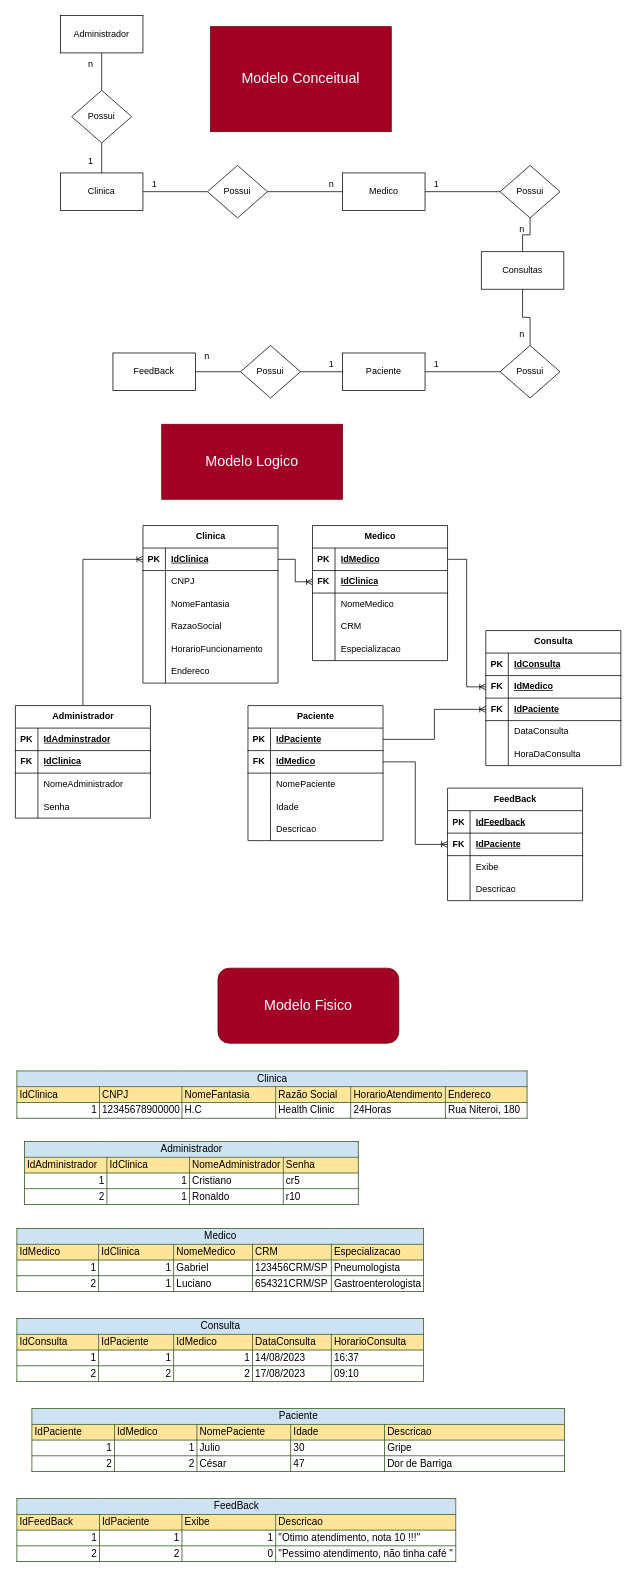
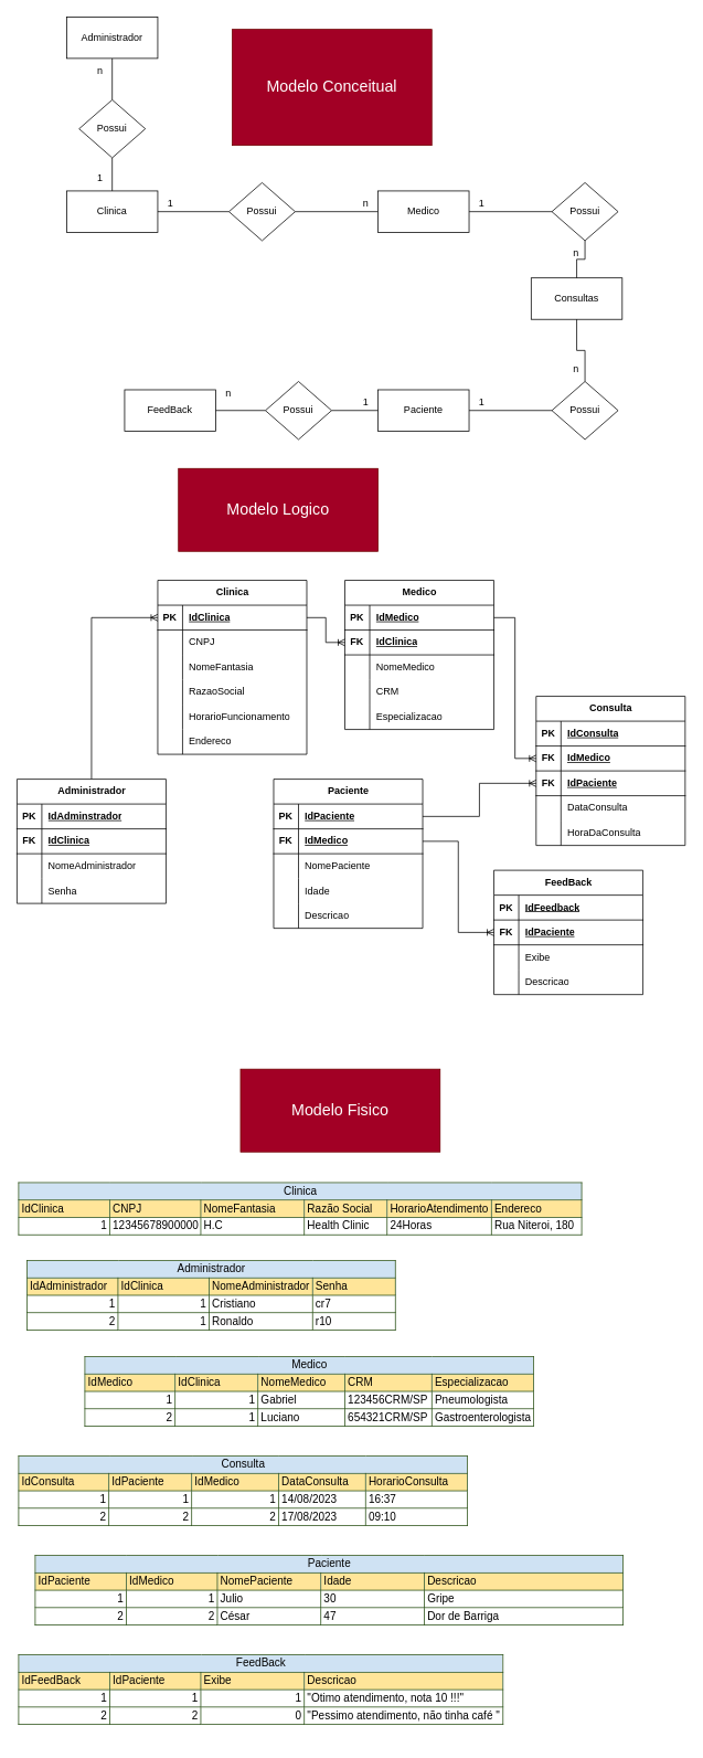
- <mxCell id="133" value="Modelo Fisico" style="html=1;whiteSpace=wrap;fillColor=#a20025;fontColor=#ffffff;strokeColor=#6F0000;fontSize=19;rounded=1;" parent="1" vertex="1"><mxGeometry x="290" y="1290" width="241" height="100" as="geometry" /></mxCell>
+ <mxCell id="133" value="Modelo Fisico" style="html=1;whiteSpace=wrap;fillColor=#a20025;fontColor=#ffffff;strokeColor=#6F0000;fontSize=19;" parent="1" vertex="1"><mxGeometry x="290" y="1290" width="241" height="100" as="geometry" /></mxCell>
- <mxCell id="134" value="&#10;&lt;table style=&quot;table-layout:fixed;font-size:10pt;font-family:Arial;width:0px;border-collapse:collapse;border:none&quot; border=&quot;1&quot; dir=&quot;ltr&quot; cellpadding=&quot;0&quot; cellspacing=&quot;0&quot; xmlns=&quot;http://www.w3.org/1999/xhtml&quot;&gt;&lt;colgroup&gt;&lt;col width=&quot;110&quot;&gt;&lt;col width=&quot;110&quot;&gt;&lt;col width=&quot;125&quot;&gt;&lt;col width=&quot;100&quot;&gt;&lt;/colgroup&gt;&lt;tbody&gt;&lt;tr style=&quot;height:21px;&quot;&gt;&lt;td data-sheets-value=&quot;{&amp;quot;1&amp;quot;:2,&amp;quot;2&amp;quot;:&amp;quot;Administrador&amp;quot;}&quot; colspan=&quot;4&quot; rowspan=&quot;1&quot; style=&quot;border-top:1px solid #274e13;border-right:1px solid #274e13;border-bottom:1px solid #274e13;border-left:1px solid #274e13;overflow:hidden;padding:2px 3px 2px 3px;vertical-align:bottom;background-color:#cfe2f3;text-align:center;&quot;&gt;Administrador&lt;/td&gt;&lt;/tr&gt;&lt;tr style=&quot;height:21px;&quot;&gt;&lt;td data-sheets-value=&quot;{&amp;quot;1&amp;quot;:2,&amp;quot;2&amp;quot;:&amp;quot;IdAdministrador&amp;quot;}&quot; style=&quot;border-right:1px solid #274e13;border-bottom:1px solid #274e13;border-left:1px solid #274e13;overflow:hidden;padding:2px 3px 2px 3px;vertical-align:bottom;background-color:#ffe599;&quot;&gt;IdAdministrador&lt;/td&gt;&lt;td data-sheets-value=&quot;{&amp;quot;1&amp;quot;:2,&amp;quot;2&amp;quot;:&amp;quot;IdClinica&amp;quot;}&quot; style=&quot;border-right:1px solid #274e13;border-bottom:1px solid #274e13;overflow:hidden;padding:2px 3px 2px 3px;vertical-align:bottom;background-color:#ffe599;&quot;&gt;IdClinica&lt;/td&gt;&lt;td data-sheets-value=&quot;{&amp;quot;1&amp;quot;:2,&amp;quot;2&amp;quot;:&amp;quot;NomeAdministrador&amp;quot;}&quot; style=&quot;border-right:1px solid #274e13;border-bottom:1px solid #274e13;overflow:hidden;padding:2px 3px 2px 3px;vertical-align:bottom;background-color:#ffe599;&quot;&gt;NomeAdministrador&lt;/td&gt;&lt;td data-sheets-value=&quot;{&amp;quot;1&amp;quot;:2,&amp;quot;2&amp;quot;:&amp;quot;Senha&amp;quot;}&quot; style=&quot;border-right:1px solid #274e13;border-bottom:1px solid #274e13;overflow:hidden;padding:2px 3px 2px 3px;vertical-align:bottom;background-color:#ffe599;&quot;&gt;Senha&lt;/td&gt;&lt;/tr&gt;&lt;tr style=&quot;height:21px;&quot;&gt;&lt;td data-sheets-value=&quot;{&amp;quot;1&amp;quot;:3,&amp;quot;3&amp;quot;:1}&quot; style=&quot;border-right:1px solid #274e13;border-bottom:1px solid #274e13;border-left:1px solid #274e13;overflow:hidden;padding:2px 3px 2px 3px;vertical-align:bottom;text-align:right;&quot;&gt;1&lt;/td&gt;&lt;td data-sheets-value=&quot;{&amp;quot;1&amp;quot;:3,&amp;quot;3&amp;quot;:1}&quot; style=&quot;border-right:1px solid #274e13;border-bottom:1px solid #274e13;overflow:hidden;padding:2px 3px 2px 3px;vertical-align:bottom;text-align:right;&quot;&gt;1&lt;/td&gt;&lt;td data-sheets-value=&quot;{&amp;quot;1&amp;quot;:2,&amp;quot;2&amp;quot;:&amp;quot;Cristiano&amp;quot;}&quot; style=&quot;border-right:1px solid #274e13;border-bottom:1px solid #274e13;overflow:hidden;padding:2px 3px 2px 3px;vertical-align:bottom;&quot;&gt;Cristiano&lt;/td&gt;&lt;td data-sheets-value=&quot;{&amp;quot;1&amp;quot;:2,&amp;quot;2&amp;quot;:&amp;quot;cr7&amp;quot;}&quot; style=&quot;border-right:1px solid #274e13;border-bottom:1px solid #274e13;overflow:hidden;padding:2px 3px 2px 3px;vertical-align:bottom;&quot;&gt;cr5&lt;/td&gt;&lt;/tr&gt;&lt;tr style=&quot;height:21px;&quot;&gt;&lt;td data-sheets-value=&quot;{&amp;quot;1&amp;quot;:3,&amp;quot;3&amp;quot;:2}&quot; style=&quot;border-right:1px solid #274e13;border-bottom:1px solid #274e13;border-left:1px solid #274e13;overflow:hidden;padding:2px 3px 2px 3px;vertical-align:bottom;text-align:right;&quot;&gt;2&lt;/td&gt;&lt;td data-sheets-value=&quot;{&amp;quot;1&amp;quot;:3,&amp;quot;3&amp;quot;:1}&quot; style=&quot;border-right:1px solid #274e13;border-bottom:1px solid #274e13;overflow:hidden;padding:2px 3px 2px 3px;vertical-align:bottom;text-align:right;&quot;&gt;1&lt;/td&gt;&lt;td data-sheets-value=&quot;{&amp;quot;1&amp;quot;:2,&amp;quot;2&amp;quot;:&amp;quot;Ronaldo&amp;quot;}&quot; style=&quot;border-right:1px solid #274e13;border-bottom:1px solid #274e13;overflow:hidden;padding:2px 3px 2px 3px;vertical-align:bottom;&quot;&gt;Ronaldo&lt;/td&gt;&lt;td data-sheets-value=&quot;{&amp;quot;1&amp;quot;:2,&amp;quot;2&amp;quot;:&amp;quot;r10&amp;quot;}&quot; style=&quot;border-right:1px solid #274e13;border-bottom:1px solid #274e13;overflow:hidden;padding:2px 3px 2px 3px;vertical-align:bottom;&quot;&gt;r10&lt;/td&gt;&lt;/tr&gt;&lt;/tbody&gt;&lt;/table&gt;&#10;&#10;" style="text;whiteSpace=wrap;html=1;" parent="1" vertex="1"><mxGeometry x="30" y="1500" width="480" height="110" as="geometry" /></mxCell>
+ <mxCell id="134" value="&#10;&lt;table style=&quot;table-layout:fixed;font-size:10pt;font-family:Arial;width:0px;border-collapse:collapse;border:none&quot; border=&quot;1&quot; dir=&quot;ltr&quot; cellpadding=&quot;0&quot; cellspacing=&quot;0&quot; xmlns=&quot;http://www.w3.org/1999/xhtml&quot;&gt;&lt;colgroup&gt;&lt;col width=&quot;110&quot;&gt;&lt;col width=&quot;110&quot;&gt;&lt;col width=&quot;125&quot;&gt;&lt;col width=&quot;100&quot;&gt;&lt;/colgroup&gt;&lt;tbody&gt;&lt;tr style=&quot;height:21px;&quot;&gt;&lt;td data-sheets-value=&quot;{&amp;quot;1&amp;quot;:2,&amp;quot;2&amp;quot;:&amp;quot;Administrador&amp;quot;}&quot; colspan=&quot;4&quot; rowspan=&quot;1&quot; style=&quot;border-top:1px solid #274e13;border-right:1px solid #274e13;border-bottom:1px solid #274e13;border-left:1px solid #274e13;overflow:hidden;padding:2px 3px 2px 3px;vertical-align:bottom;background-color:#cfe2f3;text-align:center;&quot;&gt;Administrador&lt;/td&gt;&lt;/tr&gt;&lt;tr style=&quot;height:21px;&quot;&gt;&lt;td data-sheets-value=&quot;{&amp;quot;1&amp;quot;:2,&amp;quot;2&amp;quot;:&amp;quot;IdAdministrador&amp;quot;}&quot; style=&quot;border-right:1px solid #274e13;border-bottom:1px solid #274e13;border-left:1px solid #274e13;overflow:hidden;padding:2px 3px 2px 3px;vertical-align:bottom;background-color:#ffe599;&quot;&gt;IdAdministrador&lt;/td&gt;&lt;td data-sheets-value=&quot;{&amp;quot;1&amp;quot;:2,&amp;quot;2&amp;quot;:&amp;quot;IdClinica&amp;quot;}&quot; style=&quot;border-right:1px solid #274e13;border-bottom:1px solid #274e13;overflow:hidden;padding:2px 3px 2px 3px;vertical-align:bottom;background-color:#ffe599;&quot;&gt;IdClinica&lt;/td&gt;&lt;td data-sheets-value=&quot;{&amp;quot;1&amp;quot;:2,&amp;quot;2&amp;quot;:&amp;quot;NomeAdministrador&amp;quot;}&quot; style=&quot;border-right:1px solid #274e13;border-bottom:1px solid #274e13;overflow:hidden;padding:2px 3px 2px 3px;vertical-align:bottom;background-color:#ffe599;&quot;&gt;NomeAdministrador&lt;/td&gt;&lt;td data-sheets-value=&quot;{&amp;quot;1&amp;quot;:2,&amp;quot;2&amp;quot;:&amp;quot;Senha&amp;quot;}&quot; style=&quot;border-right:1px solid #274e13;border-bottom:1px solid #274e13;overflow:hidden;padding:2px 3px 2px 3px;vertical-align:bottom;background-color:#ffe599;&quot;&gt;Senha&lt;/td&gt;&lt;/tr&gt;&lt;tr style=&quot;height:21px;&quot;&gt;&lt;td data-sheets-value=&quot;{&amp;quot;1&amp;quot;:3,&amp;quot;3&amp;quot;:1}&quot; style=&quot;border-right:1px solid #274e13;border-bottom:1px solid #274e13;border-left:1px solid #274e13;overflow:hidden;padding:2px 3px 2px 3px;vertical-align:bottom;text-align:right;&quot;&gt;1&lt;/td&gt;&lt;td data-sheets-value=&quot;{&amp;quot;1&amp;quot;:3,&amp;quot;3&amp;quot;:1}&quot; style=&quot;border-right:1px solid #274e13;border-bottom:1px solid #274e13;overflow:hidden;padding:2px 3px 2px 3px;vertical-align:bottom;text-align:right;&quot;&gt;1&lt;/td&gt;&lt;td data-sheets-value=&quot;{&amp;quot;1&amp;quot;:2,&amp;quot;2&amp;quot;:&amp;quot;Cristiano&amp;quot;}&quot; style=&quot;border-right:1px solid #274e13;border-bottom:1px solid #274e13;overflow:hidden;padding:2px 3px 2px 3px;vertical-align:bottom;&quot;&gt;Cristiano&lt;/td&gt;&lt;td data-sheets-value=&quot;{&amp;quot;1&amp;quot;:2,&amp;quot;2&amp;quot;:&amp;quot;cr7&amp;quot;}&quot; style=&quot;border-right:1px solid #274e13;border-bottom:1px solid #274e13;overflow:hidden;padding:2px 3px 2px 3px;vertical-align:bottom;&quot;&gt;cr7&lt;/td&gt;&lt;/tr&gt;&lt;tr style=&quot;height:21px;&quot;&gt;&lt;td data-sheets-value=&quot;{&amp;quot;1&amp;quot;:3,&amp;quot;3&amp;quot;:2}&quot; style=&quot;border-right:1px solid #274e13;border-bottom:1px solid #274e13;border-left:1px solid #274e13;overflow:hidden;padding:2px 3px 2px 3px;vertical-align:bottom;text-align:right;&quot;&gt;2&lt;/td&gt;&lt;td data-sheets-value=&quot;{&amp;quot;1&amp;quot;:3,&amp;quot;3&amp;quot;:1}&quot; style=&quot;border-right:1px solid #274e13;border-bottom:1px solid #274e13;overflow:hidden;padding:2px 3px 2px 3px;vertical-align:bottom;text-align:right;&quot;&gt;1&lt;/td&gt;&lt;td data-sheets-value=&quot;{&amp;quot;1&amp;quot;:2,&amp;quot;2&amp;quot;:&amp;quot;Ronaldo&amp;quot;}&quot; style=&quot;border-right:1px solid #274e13;border-bottom:1px solid #274e13;overflow:hidden;padding:2px 3px 2px 3px;vertical-align:bottom;&quot;&gt;Ronaldo&lt;/td&gt;&lt;td data-sheets-value=&quot;{&amp;quot;1&amp;quot;:2,&amp;quot;2&amp;quot;:&amp;quot;r10&amp;quot;}&quot; style=&quot;border-right:1px solid #274e13;border-bottom:1px solid #274e13;overflow:hidden;padding:2px 3px 2px 3px;vertical-align:bottom;&quot;&gt;r10&lt;/td&gt;&lt;/tr&gt;&lt;/tbody&gt;&lt;/table&gt;&#10;&#10;" style="text;whiteSpace=wrap;html=1;" parent="1" vertex="1"><mxGeometry x="30" y="1500" width="480" height="110" as="geometry" /></mxCell>
- <mxCell id="137" value="&lt;table xmlns=&quot;http://www.w3.org/1999/xhtml&quot; cellspacing=&quot;0&quot; cellpadding=&quot;0&quot; dir=&quot;ltr&quot; border=&quot;1&quot; style=&quot;table-layout:fixed;font-size:10pt;font-family:Arial;width:0px;border-collapse:collapse;border:none&quot;&gt;&lt;colgroup&gt;&lt;col width=&quot;109&quot;&gt;&lt;col width=&quot;100&quot;&gt;&lt;col width=&quot;105&quot;&gt;&lt;col width=&quot;105&quot;&gt;&lt;col width=&quot;123&quot;&gt;&lt;/colgroup&gt;&lt;tbody&gt;&lt;tr style=&quot;height:21px;&quot;&gt;&lt;td style=&quot;border-top:1px solid #274e13;border-right:1px solid #274e13;border-bottom:1px solid #274e13;border-left:1px solid #274e13;overflow:hidden;padding:2px 3px 2px 3px;vertical-align:bottom;background-color:#cfe2f3;text-align:center;&quot; rowspan=&quot;1&quot; colspan=&quot;5&quot; data-sheets-value=&quot;{&amp;quot;1&amp;quot;:2,&amp;quot;2&amp;quot;:&amp;quot;Medico&amp;quot;}&quot;&gt;Medico&lt;/td&gt;&lt;/tr&gt;&lt;tr style=&quot;height:21px;&quot;&gt;&lt;td style=&quot;border-right:1px solid #274e13;border-bottom:1px solid #274e13;border-left:1px solid #274e13;overflow:hidden;padding:2px 3px 2px 3px;vertical-align:bottom;background-color:#ffe599;&quot; data-sheets-value=&quot;{&amp;quot;1&amp;quot;:2,&amp;quot;2&amp;quot;:&amp;quot;IdMedico&amp;quot;}&quot;&gt;IdMedico&lt;/td&gt;&lt;td style=&quot;border-right:1px solid #274e13;border-bottom:1px solid #274e13;overflow:hidden;padding:2px 3px 2px 3px;vertical-align:bottom;background-color:#ffe599;&quot; data-sheets-value=&quot;{&amp;quot;1&amp;quot;:2,&amp;quot;2&amp;quot;:&amp;quot;IdClinica&amp;quot;}&quot;&gt;IdClinica&lt;/td&gt;&lt;td style=&quot;border-right:1px solid #274e13;border-bottom:1px solid #274e13;overflow:hidden;padding:2px 3px 2px 3px;vertical-align:bottom;background-color:#ffe599;&quot; data-sheets-value=&quot;{&amp;quot;1&amp;quot;:2,&amp;quot;2&amp;quot;:&amp;quot;NomeMedico&amp;quot;}&quot;&gt;NomeMedico&lt;/td&gt;&lt;td style=&quot;border-right:1px solid #274e13;border-bottom:1px solid #274e13;overflow:hidden;padding:2px 3px 2px 3px;vertical-align:bottom;background-color:#ffe599;&quot; data-sheets-value=&quot;{&amp;quot;1&amp;quot;:2,&amp;quot;2&amp;quot;:&amp;quot;CRM&amp;quot;}&quot;&gt;CRM&lt;/td&gt;&lt;td style=&quot;border-right:1px solid #274e13;border-bottom:1px solid #274e13;overflow:hidden;padding:2px 3px 2px 3px;vertical-align:bottom;background-color:#ffe599;&quot; data-sheets-value=&quot;{&amp;quot;1&amp;quot;:2,&amp;quot;2&amp;quot;:&amp;quot;Especializacao&amp;quot;}&quot;&gt;Especializacao&lt;/td&gt;&lt;/tr&gt;&lt;tr style=&quot;height:21px;&quot;&gt;&lt;td style=&quot;border-right:1px solid #274e13;border-bottom:1px solid #274e13;border-left:1px solid #274e13;overflow:hidden;padding:2px 3px 2px 3px;vertical-align:bottom;text-align:right;&quot; data-sheets-value=&quot;{&amp;quot;1&amp;quot;:3,&amp;quot;3&amp;quot;:1}&quot;&gt;1&lt;/td&gt;&lt;td style=&quot;border-right:1px solid #274e13;border-bottom:1px solid #274e13;overflow:hidden;padding:2px 3px 2px 3px;vertical-align:bottom;text-align:right;&quot; data-sheets-value=&quot;{&amp;quot;1&amp;quot;:3,&amp;quot;3&amp;quot;:1}&quot;&gt;1&lt;/td&gt;&lt;td style=&quot;border-right:1px solid #274e13;border-bottom:1px solid #274e13;overflow:hidden;padding:2px 3px 2px 3px;vertical-align:bottom;&quot; data-sheets-value=&quot;{&amp;quot;1&amp;quot;:2,&amp;quot;2&amp;quot;:&amp;quot;Gabriel&amp;quot;}&quot;&gt;Gabriel&lt;/td&gt;&lt;td style=&quot;border-right:1px solid #274e13;border-bottom:1px solid #274e13;overflow:hidden;padding:2px 3px 2px 3px;vertical-align:bottom;&quot; data-sheets-value=&quot;{&amp;quot;1&amp;quot;:2,&amp;quot;2&amp;quot;:&amp;quot;123456CRM/SP&amp;quot;}&quot;&gt;123456CRM/SP&lt;/td&gt;&lt;td style=&quot;border-right:1px solid #274e13;border-bottom:1px solid #274e13;overflow:hidden;padding:2px 3px 2px 3px;vertical-align:bottom;&quot; data-sheets-value=&quot;{&amp;quot;1&amp;quot;:2,&amp;quot;2&amp;quot;:&amp;quot;Pneumologista&amp;quot;}&quot;&gt;Pneumologista&lt;/td&gt;&lt;/tr&gt;&lt;tr style=&quot;height:21px;&quot;&gt;&lt;td style=&quot;border-right:1px solid #274e13;border-bottom:1px solid #274e13;border-left:1px solid #274e13;overflow:hidden;padding:2px 3px 2px 3px;vertical-align:bottom;text-align:right;&quot; data-sheets-value=&quot;{&amp;quot;1&amp;quot;:3,&amp;quot;3&amp;quot;:2}&quot;&gt;2&lt;/td&gt;&lt;td style=&quot;border-right:1px solid #274e13;border-bottom:1px solid #274e13;overflow:hidden;padding:2px 3px 2px 3px;vertical-align:bottom;text-align:right;&quot; data-sheets-value=&quot;{&amp;quot;1&amp;quot;:3,&amp;quot;3&amp;quot;:1}&quot;&gt;1&lt;/td&gt;&lt;td style=&quot;border-right:1px solid #274e13;border-bottom:1px solid #274e13;overflow:hidden;padding:2px 3px 2px 3px;vertical-align:bottom;&quot; data-sheets-value=&quot;{&amp;quot;1&amp;quot;:2,&amp;quot;2&amp;quot;:&amp;quot;Luciano&amp;quot;}&quot;&gt;Luciano&lt;/td&gt;&lt;td style=&quot;border-right:1px solid #274e13;border-bottom:1px solid #274e13;overflow:hidden;padding:2px 3px 2px 3px;vertical-align:bottom;&quot; data-sheets-value=&quot;{&amp;quot;1&amp;quot;:2,&amp;quot;2&amp;quot;:&amp;quot;654321CRM/SP&amp;quot;}&quot;&gt;654321CRM/SP&lt;/td&gt;&lt;td style=&quot;border-right:1px solid #274e13;border-bottom:1px solid #274e13;overflow:hidden;padding:2px 3px 2px 3px;vertical-align:bottom;&quot; data-sheets-value=&quot;{&amp;quot;1&amp;quot;:2,&amp;quot;2&amp;quot;:&amp;quot;Gastroenterologista&amp;quot;}&quot;&gt;Gastroenterologista&lt;/td&gt;&lt;/tr&gt;&lt;/tbody&gt;&lt;/table&gt;" style="text;whiteSpace=wrap;html=1;" parent="1" vertex="1"><mxGeometry x="20" y="1630" width="560" height="110" as="geometry" /></mxCell>
+ <mxCell id="137" value="&lt;table xmlns=&quot;http://www.w3.org/1999/xhtml&quot; cellspacing=&quot;0&quot; cellpadding=&quot;0&quot; dir=&quot;ltr&quot; border=&quot;1&quot; style=&quot;table-layout:fixed;font-size:10pt;font-family:Arial;width:0px;border-collapse:collapse;border:none&quot;&gt;&lt;colgroup&gt;&lt;col width=&quot;109&quot;&gt;&lt;col width=&quot;100&quot;&gt;&lt;col width=&quot;105&quot;&gt;&lt;col width=&quot;105&quot;&gt;&lt;col width=&quot;123&quot;&gt;&lt;/colgroup&gt;&lt;tbody&gt;&lt;tr style=&quot;height:21px;&quot;&gt;&lt;td style=&quot;border-top:1px solid #274e13;border-right:1px solid #274e13;border-bottom:1px solid #274e13;border-left:1px solid #274e13;overflow:hidden;padding:2px 3px 2px 3px;vertical-align:bottom;background-color:#cfe2f3;text-align:center;&quot; rowspan=&quot;1&quot; colspan=&quot;5&quot; data-sheets-value=&quot;{&amp;quot;1&amp;quot;:2,&amp;quot;2&amp;quot;:&amp;quot;Medico&amp;quot;}&quot;&gt;Medico&lt;/td&gt;&lt;/tr&gt;&lt;tr style=&quot;height:21px;&quot;&gt;&lt;td style=&quot;border-right:1px solid #274e13;border-bottom:1px solid #274e13;border-left:1px solid #274e13;overflow:hidden;padding:2px 3px 2px 3px;vertical-align:bottom;background-color:#ffe599;&quot; data-sheets-value=&quot;{&amp;quot;1&amp;quot;:2,&amp;quot;2&amp;quot;:&amp;quot;IdMedico&amp;quot;}&quot;&gt;IdMedico&lt;/td&gt;&lt;td style=&quot;border-right:1px solid #274e13;border-bottom:1px solid #274e13;overflow:hidden;padding:2px 3px 2px 3px;vertical-align:bottom;background-color:#ffe599;&quot; data-sheets-value=&quot;{&amp;quot;1&amp;quot;:2,&amp;quot;2&amp;quot;:&amp;quot;IdClinica&amp;quot;}&quot;&gt;IdClinica&lt;/td&gt;&lt;td style=&quot;border-right:1px solid #274e13;border-bottom:1px solid #274e13;overflow:hidden;padding:2px 3px 2px 3px;vertical-align:bottom;background-color:#ffe599;&quot; data-sheets-value=&quot;{&amp;quot;1&amp;quot;:2,&amp;quot;2&amp;quot;:&amp;quot;NomeMedico&amp;quot;}&quot;&gt;NomeMedico&lt;/td&gt;&lt;td style=&quot;border-right:1px solid #274e13;border-bottom:1px solid #274e13;overflow:hidden;padding:2px 3px 2px 3px;vertical-align:bottom;background-color:#ffe599;&quot; data-sheets-value=&quot;{&amp;quot;1&amp;quot;:2,&amp;quot;2&amp;quot;:&amp;quot;CRM&amp;quot;}&quot;&gt;CRM&lt;/td&gt;&lt;td style=&quot;border-right:1px solid #274e13;border-bottom:1px solid #274e13;overflow:hidden;padding:2px 3px 2px 3px;vertical-align:bottom;background-color:#ffe599;&quot; data-sheets-value=&quot;{&amp;quot;1&amp;quot;:2,&amp;quot;2&amp;quot;:&amp;quot;Especializacao&amp;quot;}&quot;&gt;Especializacao&lt;/td&gt;&lt;/tr&gt;&lt;tr style=&quot;height:21px;&quot;&gt;&lt;td style=&quot;border-right:1px solid #274e13;border-bottom:1px solid #274e13;border-left:1px solid #274e13;overflow:hidden;padding:2px 3px 2px 3px;vertical-align:bottom;text-align:right;&quot; data-sheets-value=&quot;{&amp;quot;1&amp;quot;:3,&amp;quot;3&amp;quot;:1}&quot;&gt;1&lt;/td&gt;&lt;td style=&quot;border-right:1px solid #274e13;border-bottom:1px solid #274e13;overflow:hidden;padding:2px 3px 2px 3px;vertical-align:bottom;text-align:right;&quot; data-sheets-value=&quot;{&amp;quot;1&amp;quot;:3,&amp;quot;3&amp;quot;:1}&quot;&gt;1&lt;/td&gt;&lt;td style=&quot;border-right:1px solid #274e13;border-bottom:1px solid #274e13;overflow:hidden;padding:2px 3px 2px 3px;vertical-align:bottom;&quot; data-sheets-value=&quot;{&amp;quot;1&amp;quot;:2,&amp;quot;2&amp;quot;:&amp;quot;Gabriel&amp;quot;}&quot;&gt;Gabriel&lt;/td&gt;&lt;td style=&quot;border-right:1px solid #274e13;border-bottom:1px solid #274e13;overflow:hidden;padding:2px 3px 2px 3px;vertical-align:bottom;&quot; data-sheets-value=&quot;{&amp;quot;1&amp;quot;:2,&amp;quot;2&amp;quot;:&amp;quot;123456CRM/SP&amp;quot;}&quot;&gt;123456CRM/SP&lt;/td&gt;&lt;td style=&quot;border-right:1px solid #274e13;border-bottom:1px solid #274e13;overflow:hidden;padding:2px 3px 2px 3px;vertical-align:bottom;&quot; data-sheets-value=&quot;{&amp;quot;1&amp;quot;:2,&amp;quot;2&amp;quot;:&amp;quot;Pneumologista&amp;quot;}&quot;&gt;Pneumologista&lt;/td&gt;&lt;/tr&gt;&lt;tr style=&quot;height:21px;&quot;&gt;&lt;td style=&quot;border-right:1px solid #274e13;border-bottom:1px solid #274e13;border-left:1px solid #274e13;overflow:hidden;padding:2px 3px 2px 3px;vertical-align:bottom;text-align:right;&quot; data-sheets-value=&quot;{&amp;quot;1&amp;quot;:3,&amp;quot;3&amp;quot;:2}&quot;&gt;2&lt;/td&gt;&lt;td style=&quot;border-right:1px solid #274e13;border-bottom:1px solid #274e13;overflow:hidden;padding:2px 3px 2px 3px;vertical-align:bottom;text-align:right;&quot; data-sheets-value=&quot;{&amp;quot;1&amp;quot;:3,&amp;quot;3&amp;quot;:1}&quot;&gt;1&lt;/td&gt;&lt;td style=&quot;border-right:1px solid #274e13;border-bottom:1px solid #274e13;overflow:hidden;padding:2px 3px 2px 3px;vertical-align:bottom;&quot; data-sheets-value=&quot;{&amp;quot;1&amp;quot;:2,&amp;quot;2&amp;quot;:&amp;quot;Luciano&amp;quot;}&quot;&gt;Luciano&lt;/td&gt;&lt;td style=&quot;border-right:1px solid #274e13;border-bottom:1px solid #274e13;overflow:hidden;padding:2px 3px 2px 3px;vertical-align:bottom;&quot; data-sheets-value=&quot;{&amp;quot;1&amp;quot;:2,&amp;quot;2&amp;quot;:&amp;quot;654321CRM/SP&amp;quot;}&quot;&gt;654321CRM/SP&lt;/td&gt;&lt;td style=&quot;border-right:1px solid #274e13;border-bottom:1px solid #274e13;overflow:hidden;padding:2px 3px 2px 3px;vertical-align:bottom;&quot; data-sheets-value=&quot;{&amp;quot;1&amp;quot;:2,&amp;quot;2&amp;quot;:&amp;quot;Gastroenterologista&amp;quot;}&quot;&gt;Gastroenterologista&lt;/td&gt;&lt;/tr&gt;&lt;/tbody&gt;&lt;/table&gt;" style="text;whiteSpace=wrap;html=1;" parent="1" vertex="1"><mxGeometry x="100" y="1630" width="560" height="110" as="geometry" /></mxCell>
